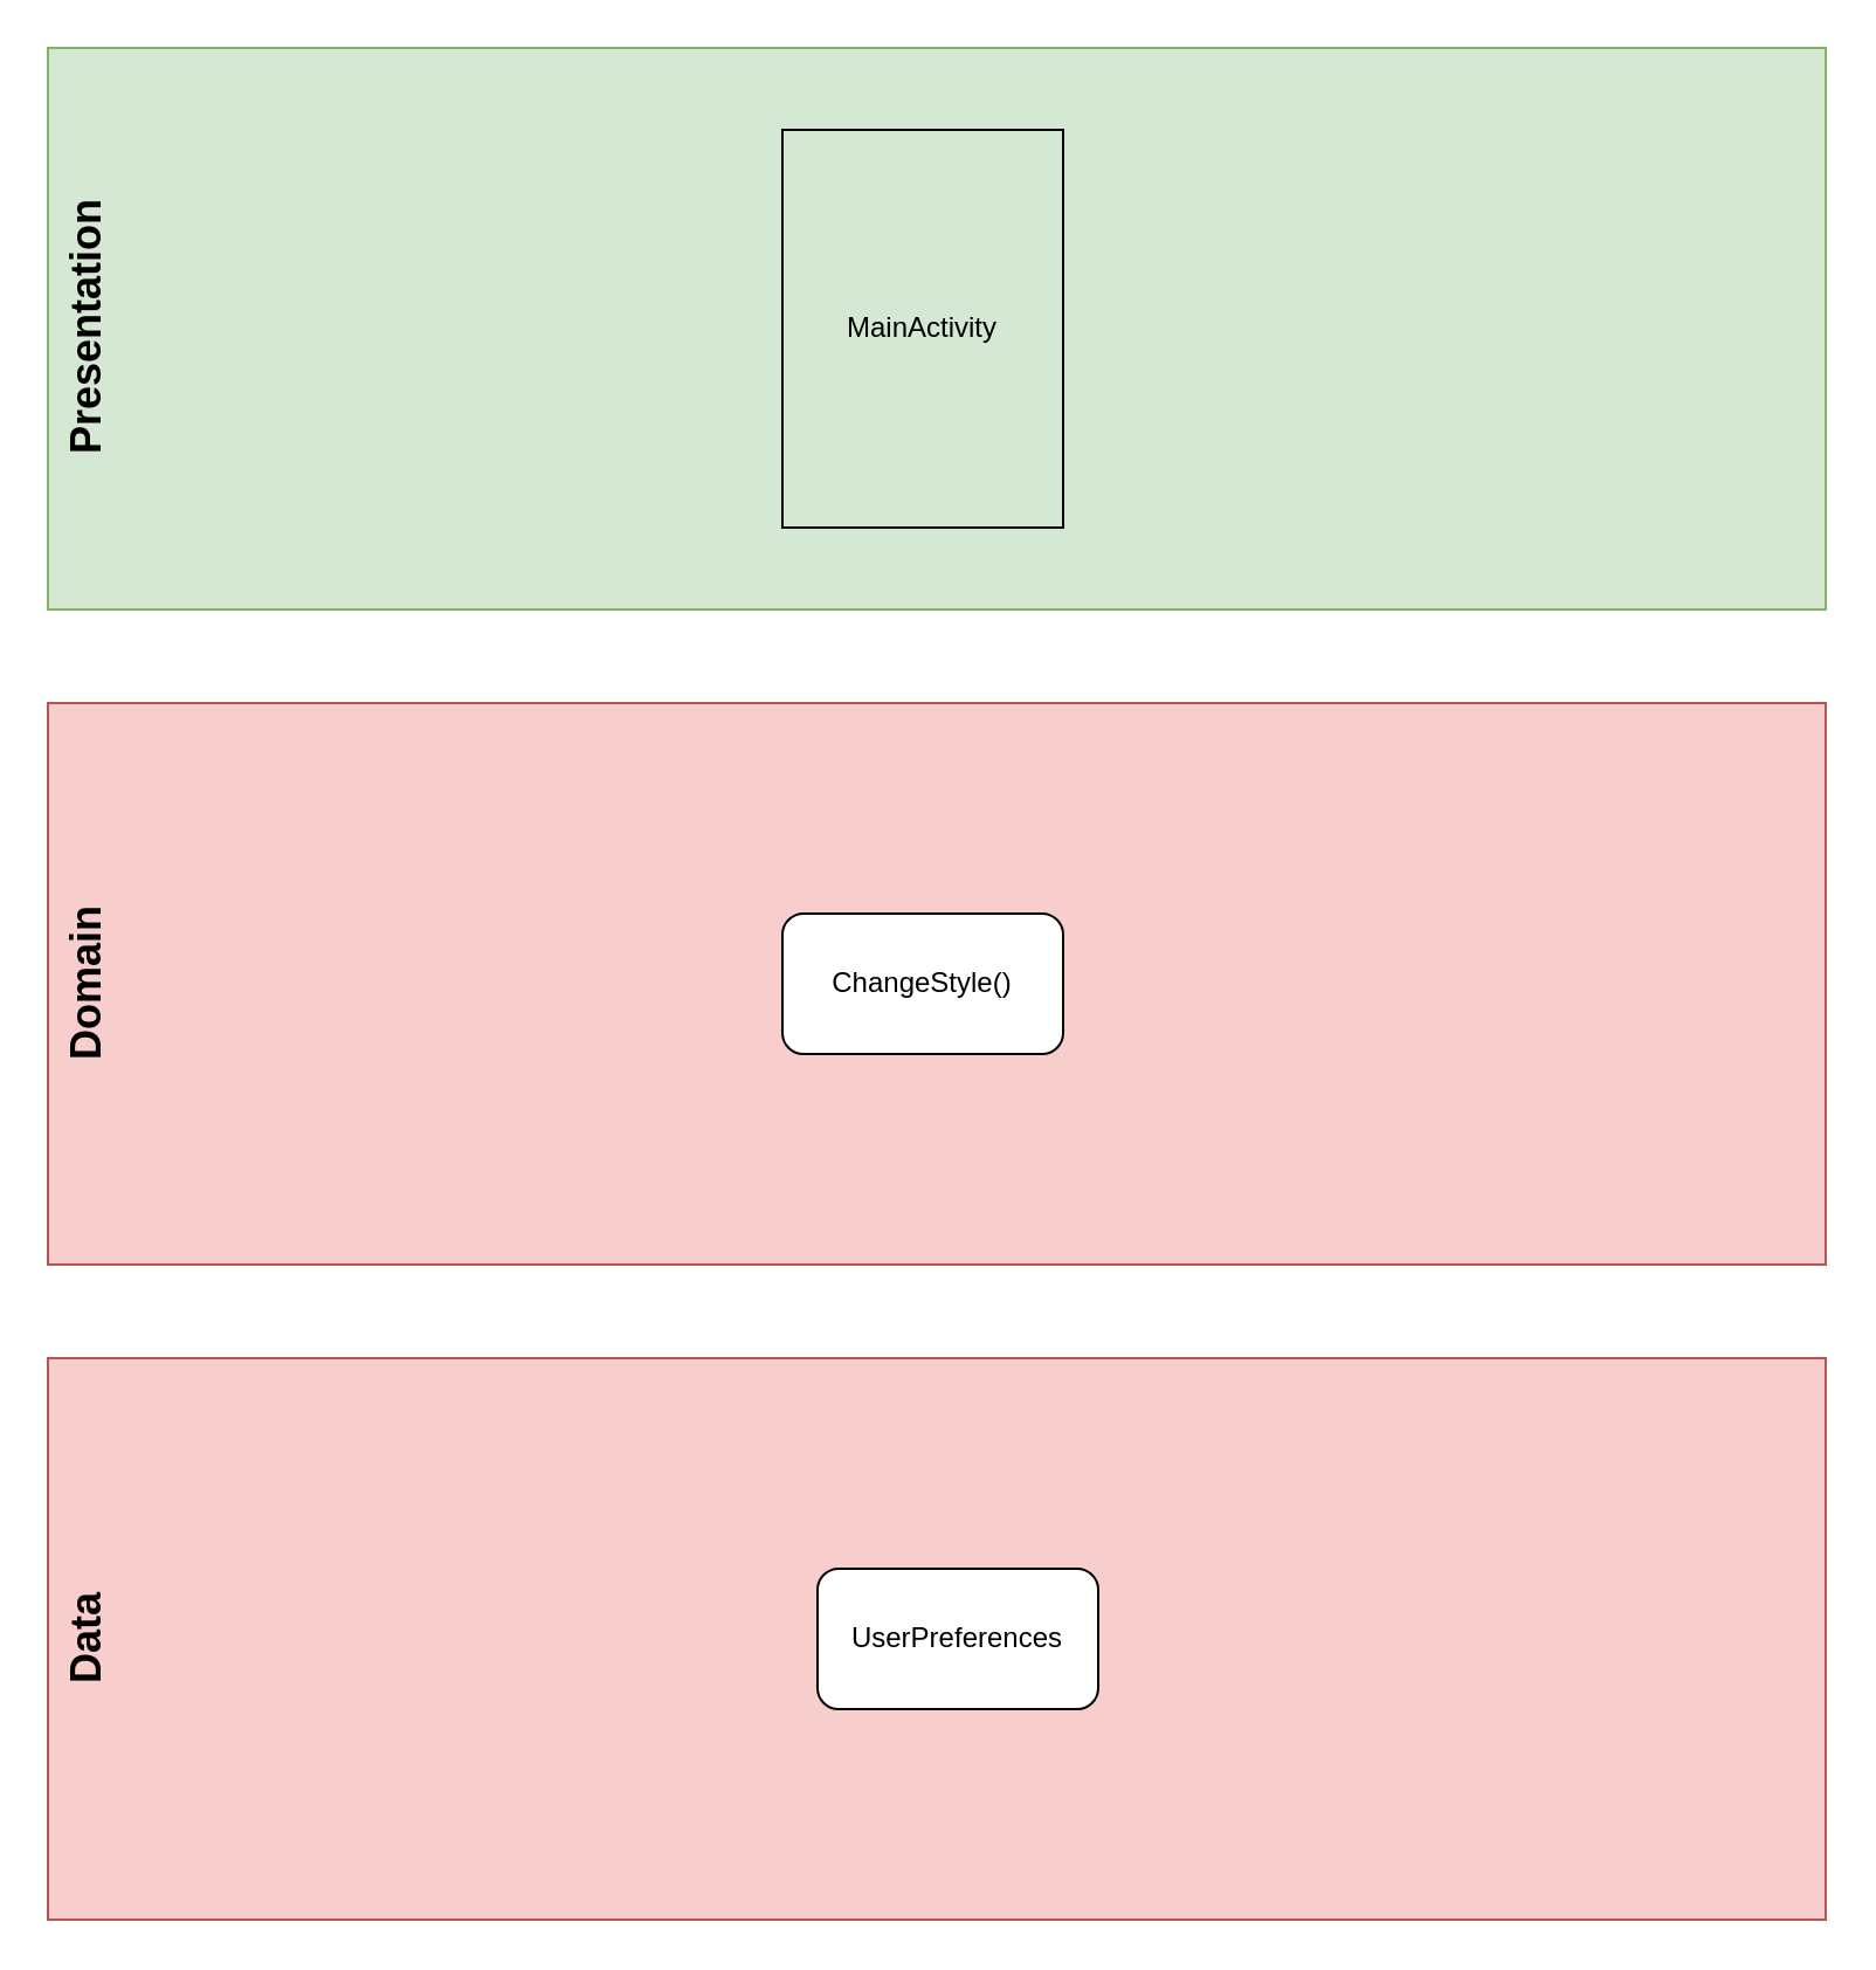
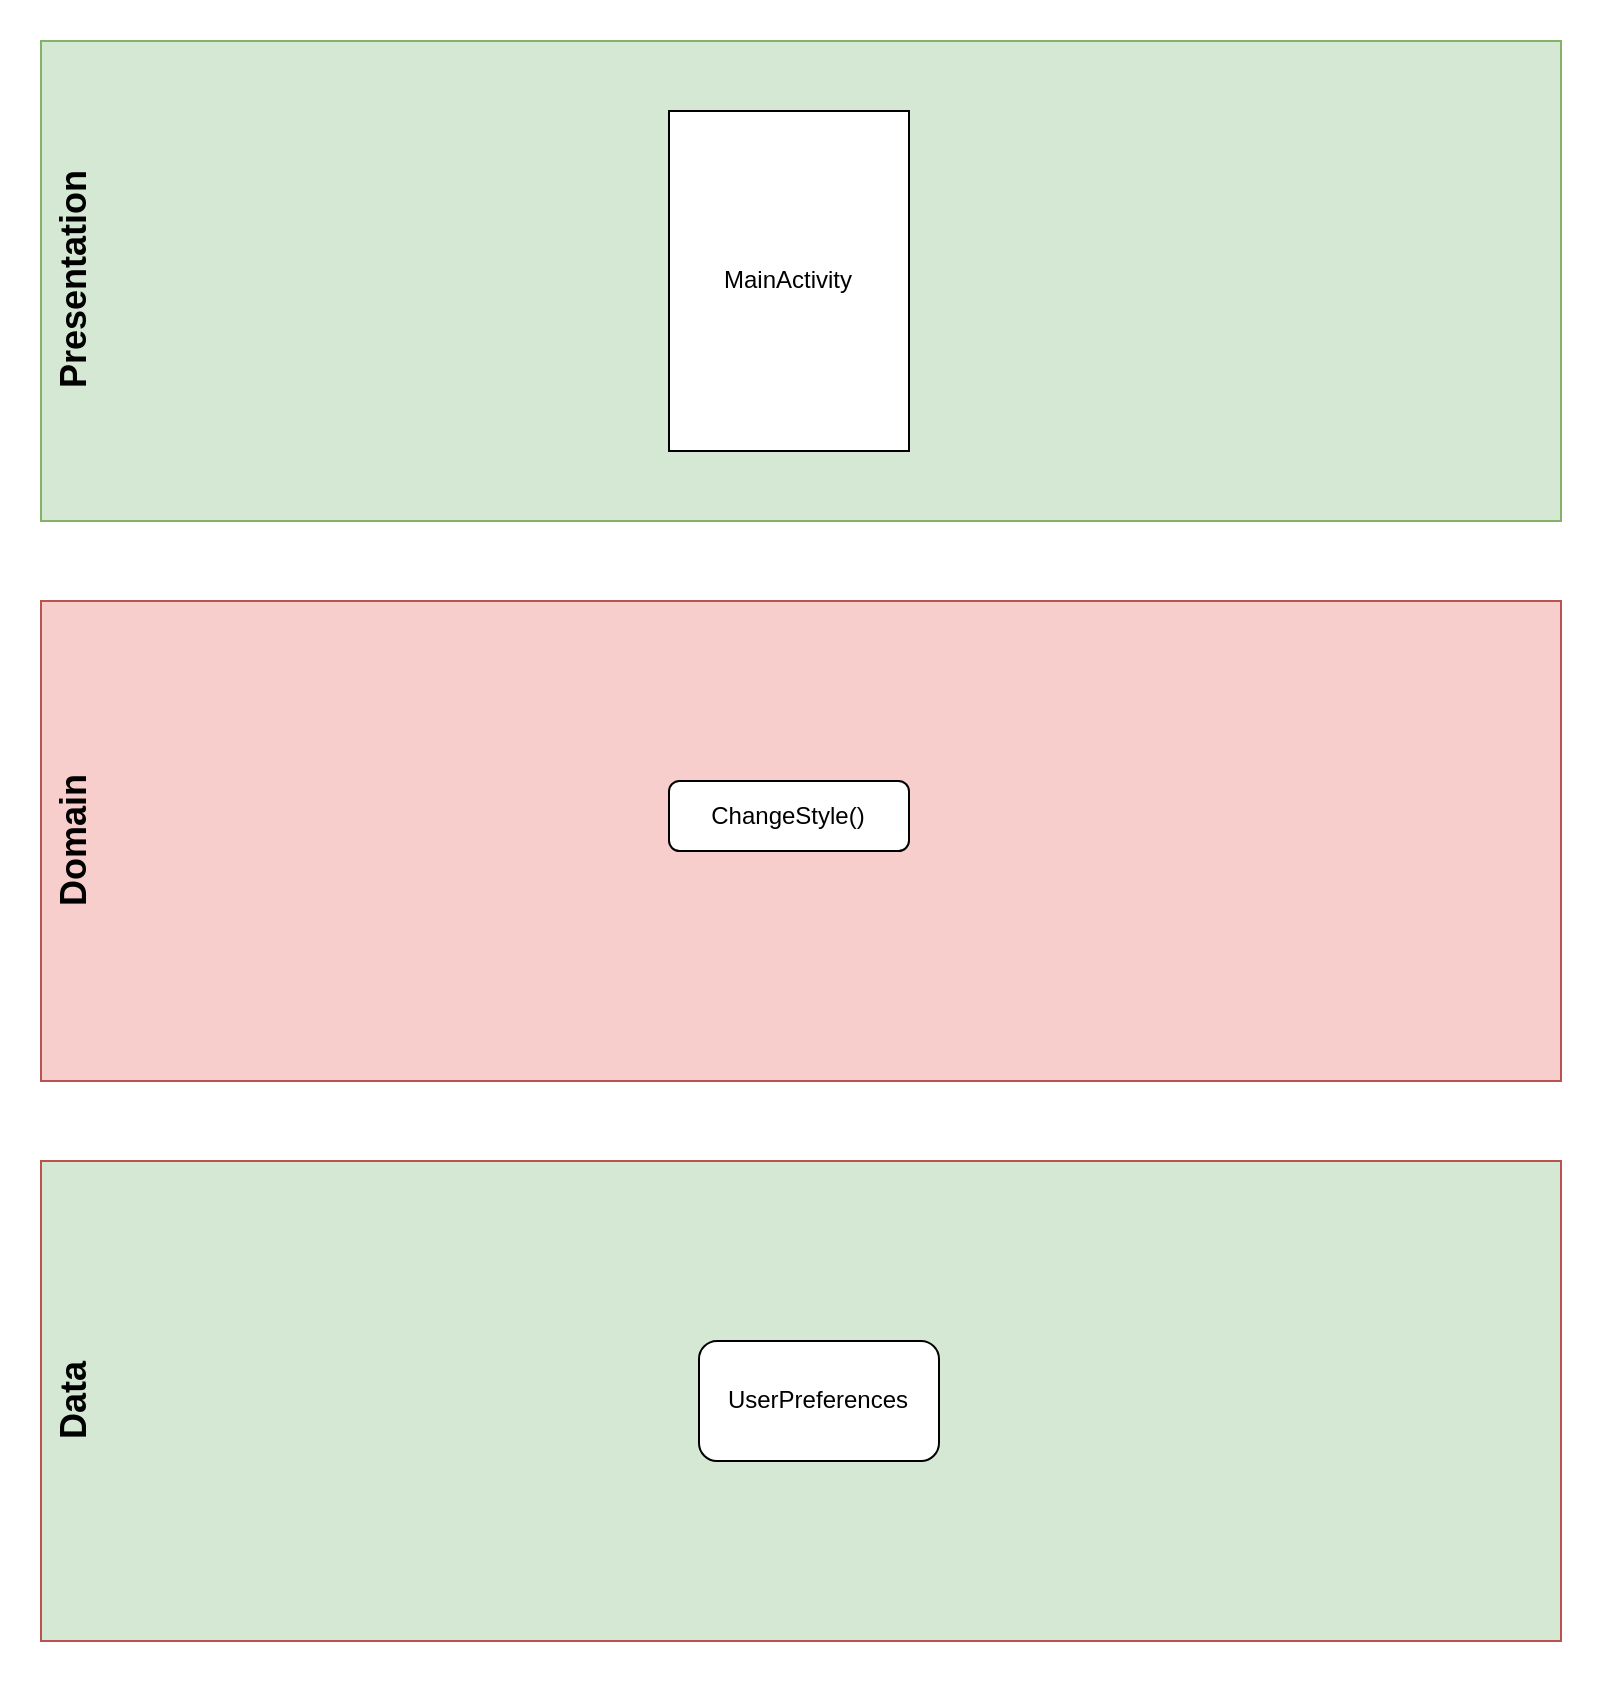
- <mxCell id="3" value="MainActivity" style="rounded=0;whiteSpace=wrap;html=1;fillColor=#d5e8d4;" vertex="1" parent="1"><mxGeometry x="334" y="55" width="120" height="170" as="geometry" /></mxCell>
+ <mxCell id="3" value="MainActivity" style="rounded=0;whiteSpace=wrap;html=1;" vertex="1" parent="1"><mxGeometry x="334" y="55" width="120" height="170" as="geometry" /></mxCell>
- <mxCell id="5" value="ChangeStyle()" style="rounded=1;whiteSpace=wrap;html=1;" vertex="1" parent="1"><mxGeometry x="334" y="390" width="120" height="60" as="geometry" /></mxCell>
+ <mxCell id="5" value="ChangeStyle()" style="rounded=1;whiteSpace=wrap;html=1;" vertex="1" parent="1"><mxGeometry x="334" y="390" width="120" height="35" as="geometry" /></mxCell>
- <mxCell id="6" value="Data" style="rounded=0;whiteSpace=wrap;html=1;fillColor=#f8cecc;strokeColor=#b85450;fontSize=18;fontStyle=1;align=center;verticalAlign=top;horizontal=0;" vertex="1" parent="1"><mxGeometry x="20" y="580" width="760" height="240" as="geometry" /></mxCell>
+ <mxCell id="6" value="Data" style="rounded=0;whiteSpace=wrap;html=1;fillColor=#d5e8d4;strokeColor=#b85450;fontSize=18;fontStyle=1;align=center;verticalAlign=top;horizontal=0;" vertex="1" parent="1"><mxGeometry x="20" y="580" width="760" height="240" as="geometry" /></mxCell>
